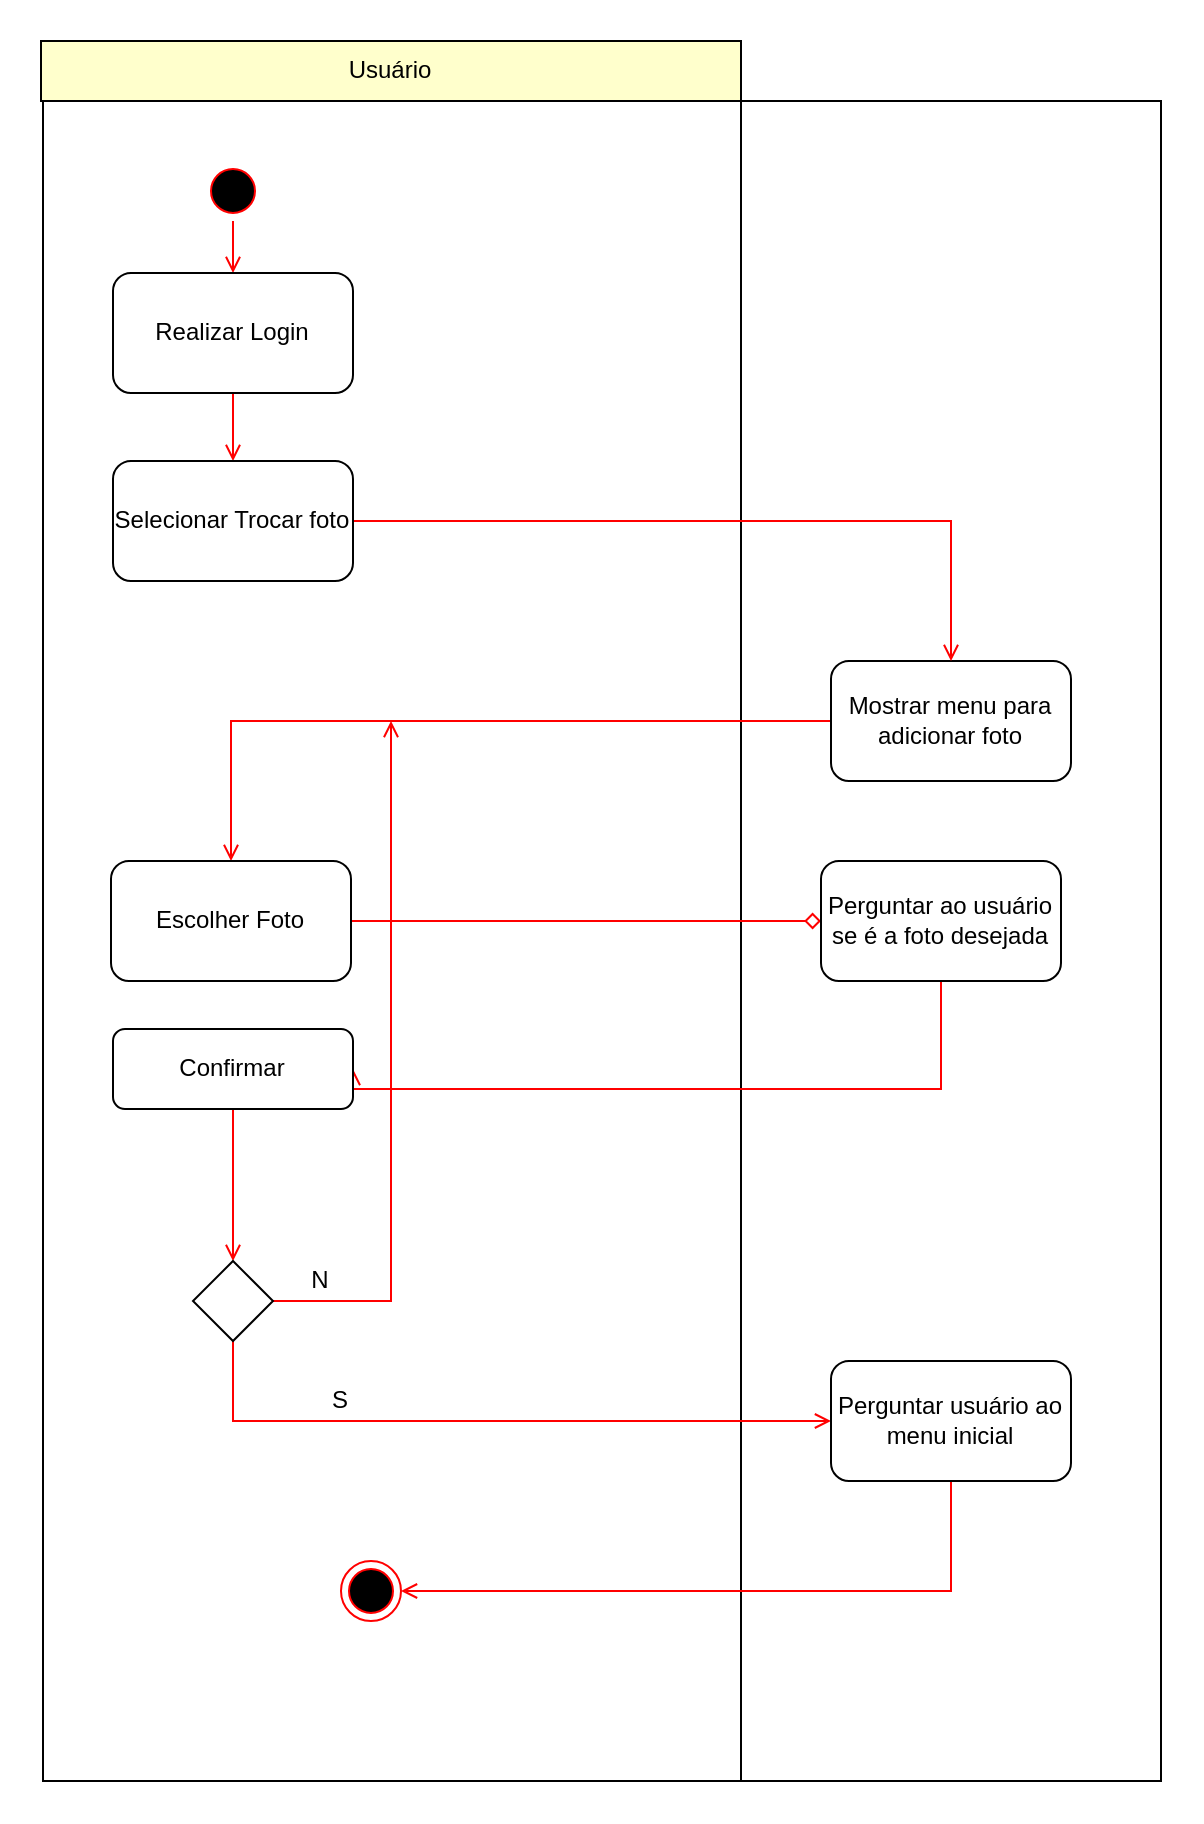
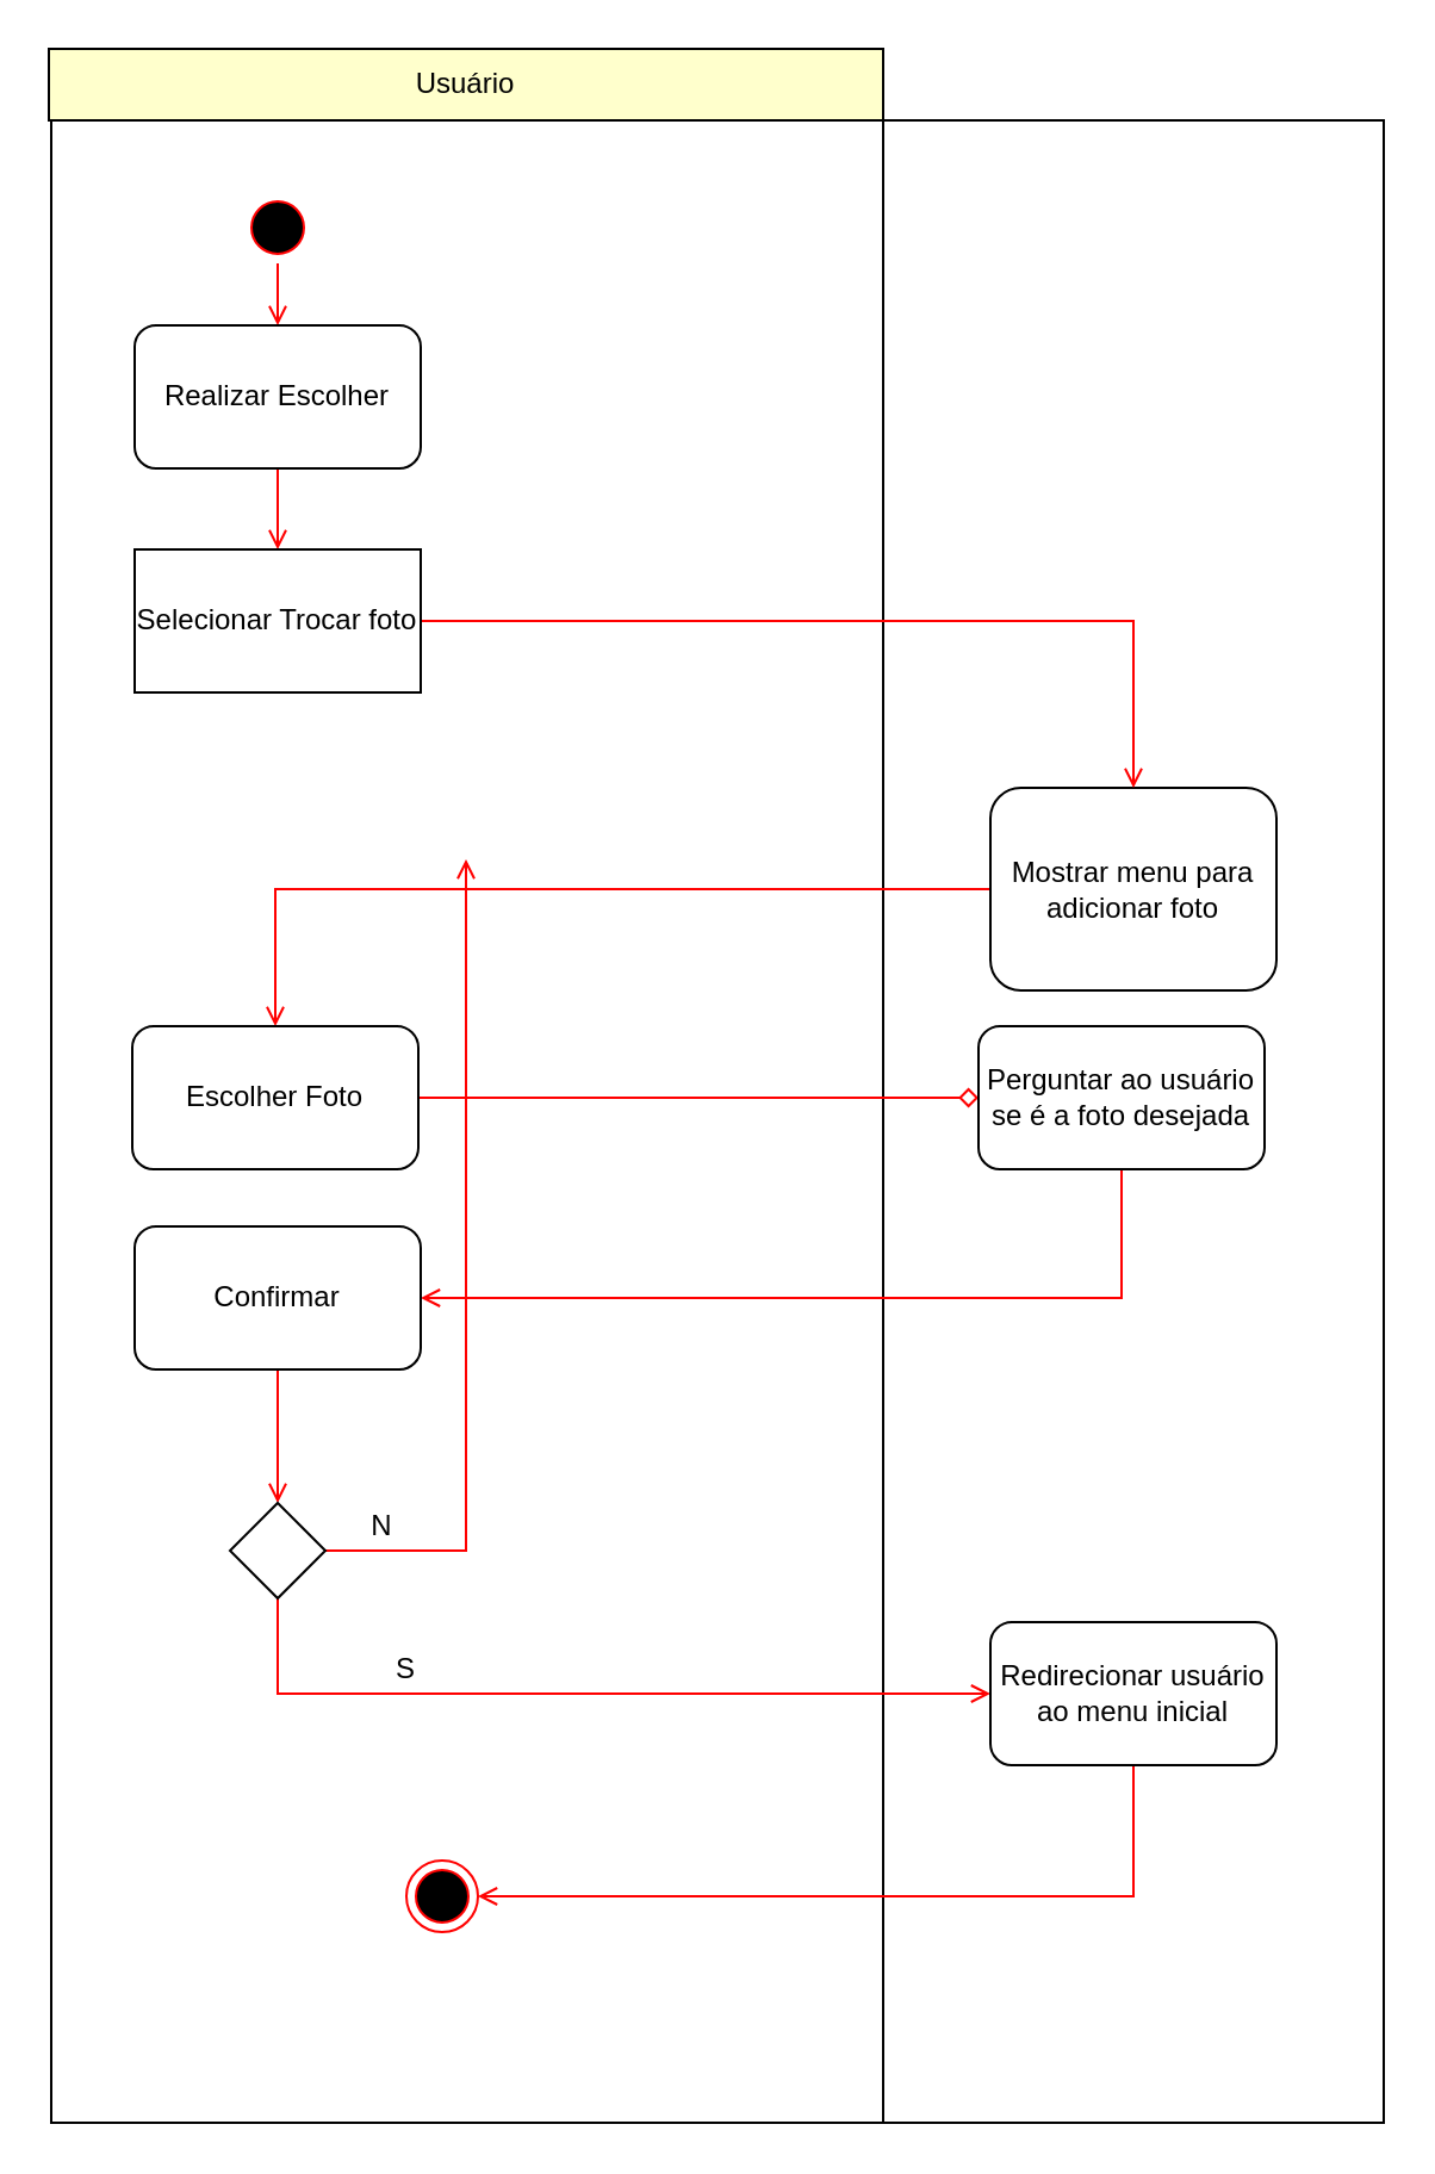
- <mxCell id="9" value="Realizar Login" style="rounded=1;whiteSpace=wrap;html=1;" parent="1" vertex="1"><mxGeometry x="56" y="136" width="120" height="60" as="geometry" /></mxCell>
+ <mxCell id="9" value="Realizar Escolher" style="rounded=1;whiteSpace=wrap;html=1;" parent="1" vertex="1"><mxGeometry x="56" y="136" width="120" height="60" as="geometry" /></mxCell>
- <mxCell id="26" value="Selecionar Trocar foto" style="rounded=1;whiteSpace=wrap;html=1;" vertex="1" parent="1"><mxGeometry x="56" y="230" width="120" height="60" as="geometry" /></mxCell>
+ <mxCell id="26" value="Selecionar Trocar foto" style="whiteSpace=wrap;html=1;rounded=0;" vertex="1" parent="1"><mxGeometry x="56" y="230" width="120" height="60" as="geometry" /></mxCell>
- <mxCell id="11" value="Mostrar menu para adicionar foto" style="rounded=1;whiteSpace=wrap;html=1;" parent="1" vertex="1"><mxGeometry x="415" y="330" width="120" height="60" as="geometry" /></mxCell>
+ <mxCell id="11" value="Mostrar menu para adicionar foto" style="rounded=1;whiteSpace=wrap;html=1;" parent="1" vertex="1"><mxGeometry x="415" y="330" width="120" height="85" as="geometry" /></mxCell>
- <mxCell id="17" value="Confirmar" style="rounded=1;whiteSpace=wrap;html=1;" parent="1" vertex="1"><mxGeometry x="56" y="514" width="120" height="40" as="geometry" /></mxCell>
+ <mxCell id="17" value="Confirmar" style="rounded=1;whiteSpace=wrap;html=1;" parent="1" vertex="1"><mxGeometry x="56" y="514" width="120" height="60" as="geometry" /></mxCell>
- <mxCell id="23" value="Perguntar usuário ao menu inicial" style="rounded=1;whiteSpace=wrap;html=1;" parent="1" vertex="1"><mxGeometry x="415" y="680" width="120" height="60" as="geometry" /></mxCell>
+ <mxCell id="23" value="Redirecionar usuário ao menu inicial" style="rounded=1;whiteSpace=wrap;html=1;" parent="1" vertex="1"><mxGeometry x="415" y="680" width="120" height="60" as="geometry" /></mxCell>
